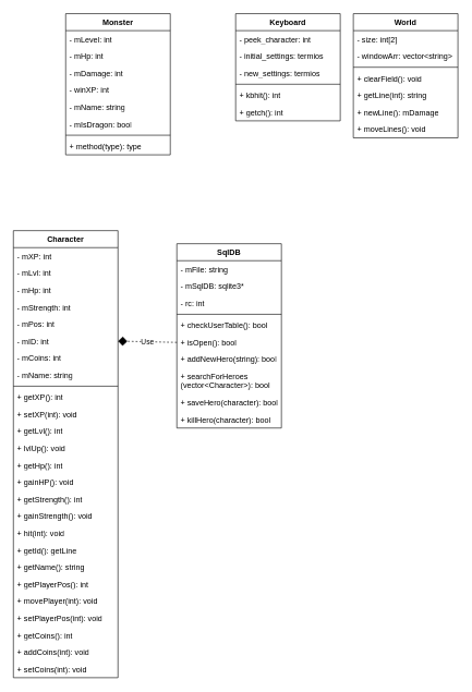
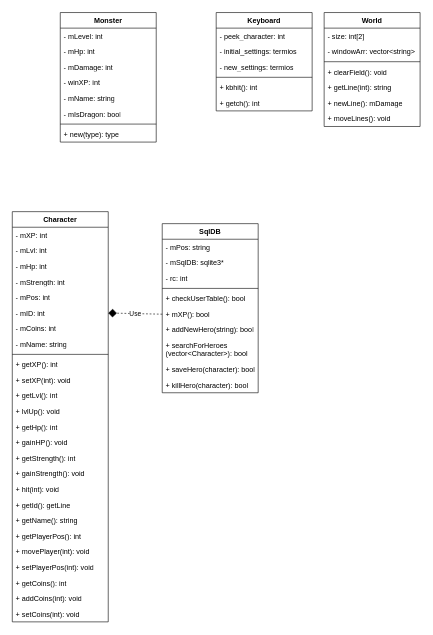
- <mxCell id="29" value="+ method(type): type" style="text;strokeColor=none;fillColor=none;align=left;verticalAlign=top;spacingLeft=4;spacingRight=4;overflow=hidden;rotatable=0;points=[[0,0.5],[1,0.5]];portConstraint=eastwest;whiteSpace=wrap;html=1;" parent="21" vertex="1"><mxGeometry y="190" width="160" height="26" as="geometry" /></mxCell>
+ <mxCell id="29" value="+ new(type): type" style="text;strokeColor=none;fillColor=none;align=left;verticalAlign=top;spacingLeft=4;spacingRight=4;overflow=hidden;rotatable=0;points=[[0,0.5],[1,0.5]];portConstraint=eastwest;whiteSpace=wrap;html=1;" parent="21" vertex="1"><mxGeometry y="190" width="160" height="26" as="geometry" /></mxCell>
- <mxCell id="3" value="- mFile: string&lt;div&gt;&lt;br&gt;&lt;/div&gt;" style="text;strokeColor=none;fillColor=none;align=left;verticalAlign=top;spacingLeft=4;spacingRight=4;overflow=hidden;rotatable=0;points=[[0,0.5],[1,0.5]];portConstraint=eastwest;whiteSpace=wrap;html=1;" parent="2" vertex="1"><mxGeometry y="26" width="160" height="26" as="geometry" /></mxCell>
+ <mxCell id="3" value="- mPos: string&lt;div&gt;&lt;br&gt;&lt;/div&gt;" style="text;strokeColor=none;fillColor=none;align=left;verticalAlign=top;spacingLeft=4;spacingRight=4;overflow=hidden;rotatable=0;points=[[0,0.5],[1,0.5]];portConstraint=eastwest;whiteSpace=wrap;html=1;" parent="2" vertex="1"><mxGeometry y="26" width="160" height="26" as="geometry" /></mxCell>
- <mxCell id="8" value="+ isOpen(): bool" style="text;strokeColor=none;fillColor=none;align=left;verticalAlign=top;spacingLeft=4;spacingRight=4;overflow=hidden;rotatable=0;points=[[0,0.5],[1,0.5]];portConstraint=eastwest;whiteSpace=wrap;html=1;" parent="2" vertex="1"><mxGeometry y="138" width="160" height="26" as="geometry" /></mxCell>
+ <mxCell id="8" value="+ mXP(): bool" style="text;strokeColor=none;fillColor=none;align=left;verticalAlign=top;spacingLeft=4;spacingRight=4;overflow=hidden;rotatable=0;points=[[0,0.5],[1,0.5]];portConstraint=eastwest;whiteSpace=wrap;html=1;" parent="2" vertex="1"><mxGeometry y="138" width="160" height="26" as="geometry" /></mxCell>
